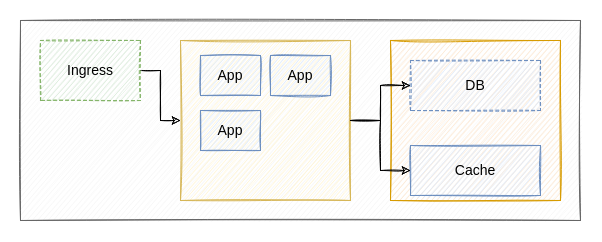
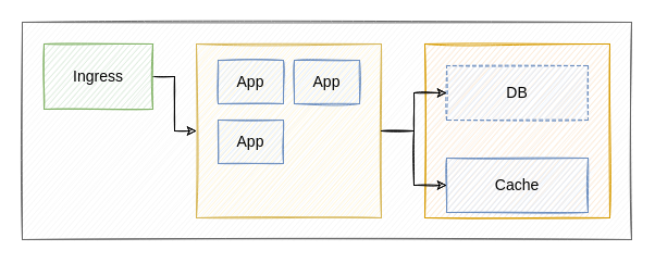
- <mxCell id="5" value="Ingress" style="rounded=0;whiteSpace=wrap;html=1;fillColor=#d5e8d4;strokeColor=#82b366;fontFamily=Helvetica;fontSize=14;sketch=1;dashed=1;" parent="1" vertex="1"><mxGeometry x="40" y="40" width="100" height="60" as="geometry" /></mxCell>
+ <mxCell id="5" value="Ingress" style="rounded=0;whiteSpace=wrap;html=1;fillColor=#d5e8d4;strokeColor=#82b366;fontFamily=Helvetica;fontSize=14;sketch=1;" parent="1" vertex="1"><mxGeometry x="40" y="40" width="100" height="60" as="geometry" /></mxCell>
